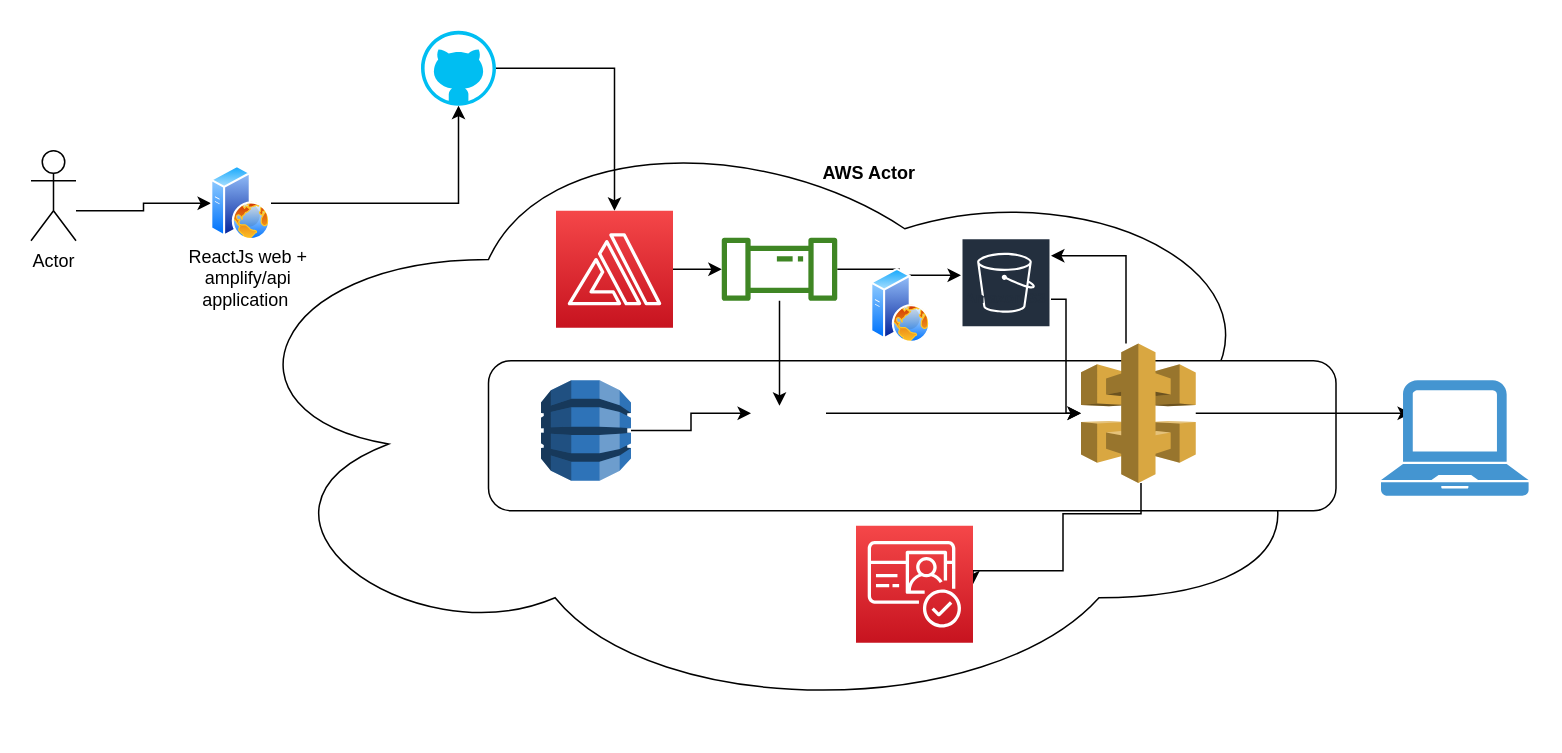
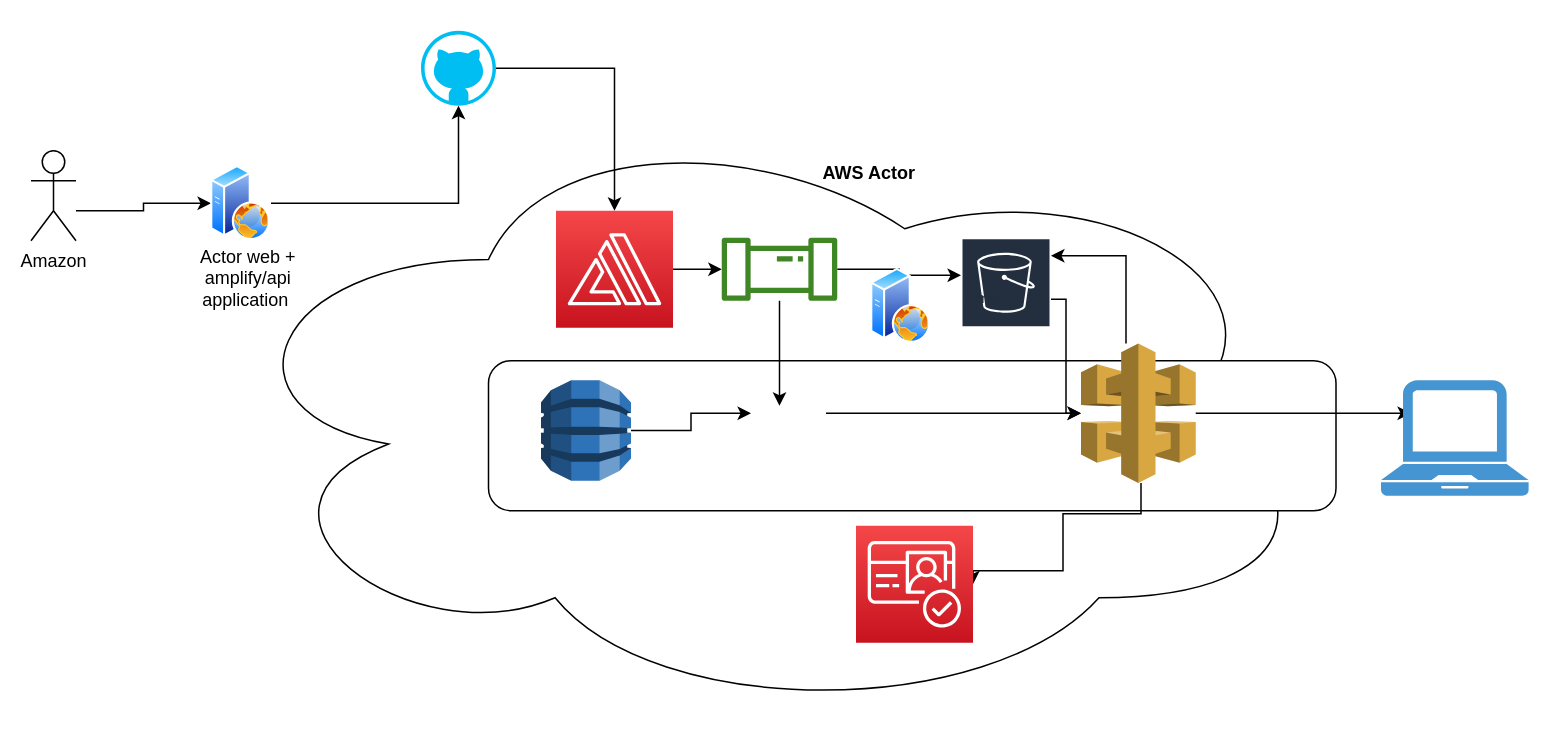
- <mxCell id="5" value="Actor" style="shape=umlActor;verticalLabelPosition=bottom;verticalAlign=top;html=1;outlineConnect=0;" vertex="1" parent="1"><mxGeometry x="20" y="100" width="30" height="60" as="geometry" /></mxCell>
+ <mxCell id="5" value="Amazon" style="shape=umlActor;verticalLabelPosition=bottom;verticalAlign=top;html=1;outlineConnect=0;" vertex="1" parent="1"><mxGeometry x="20" y="100" width="30" height="60" as="geometry" /></mxCell>
- <mxCell id="10" value="ReactJs web + amplify/api application&amp;nbsp;" style="text;html=1;strokeColor=none;fillColor=none;align=center;verticalAlign=middle;whiteSpace=wrap;rounded=0;" vertex="1" parent="1"><mxGeometry x="120" y="170" width="90" height="30" as="geometry" /></mxCell>
+ <mxCell id="10" value="Actor web + amplify/api application&amp;nbsp;" style="text;html=1;strokeColor=none;fillColor=none;align=center;verticalAlign=middle;whiteSpace=wrap;rounded=0;" vertex="1" parent="1"><mxGeometry x="120" y="170" width="90" height="30" as="geometry" /></mxCell>
